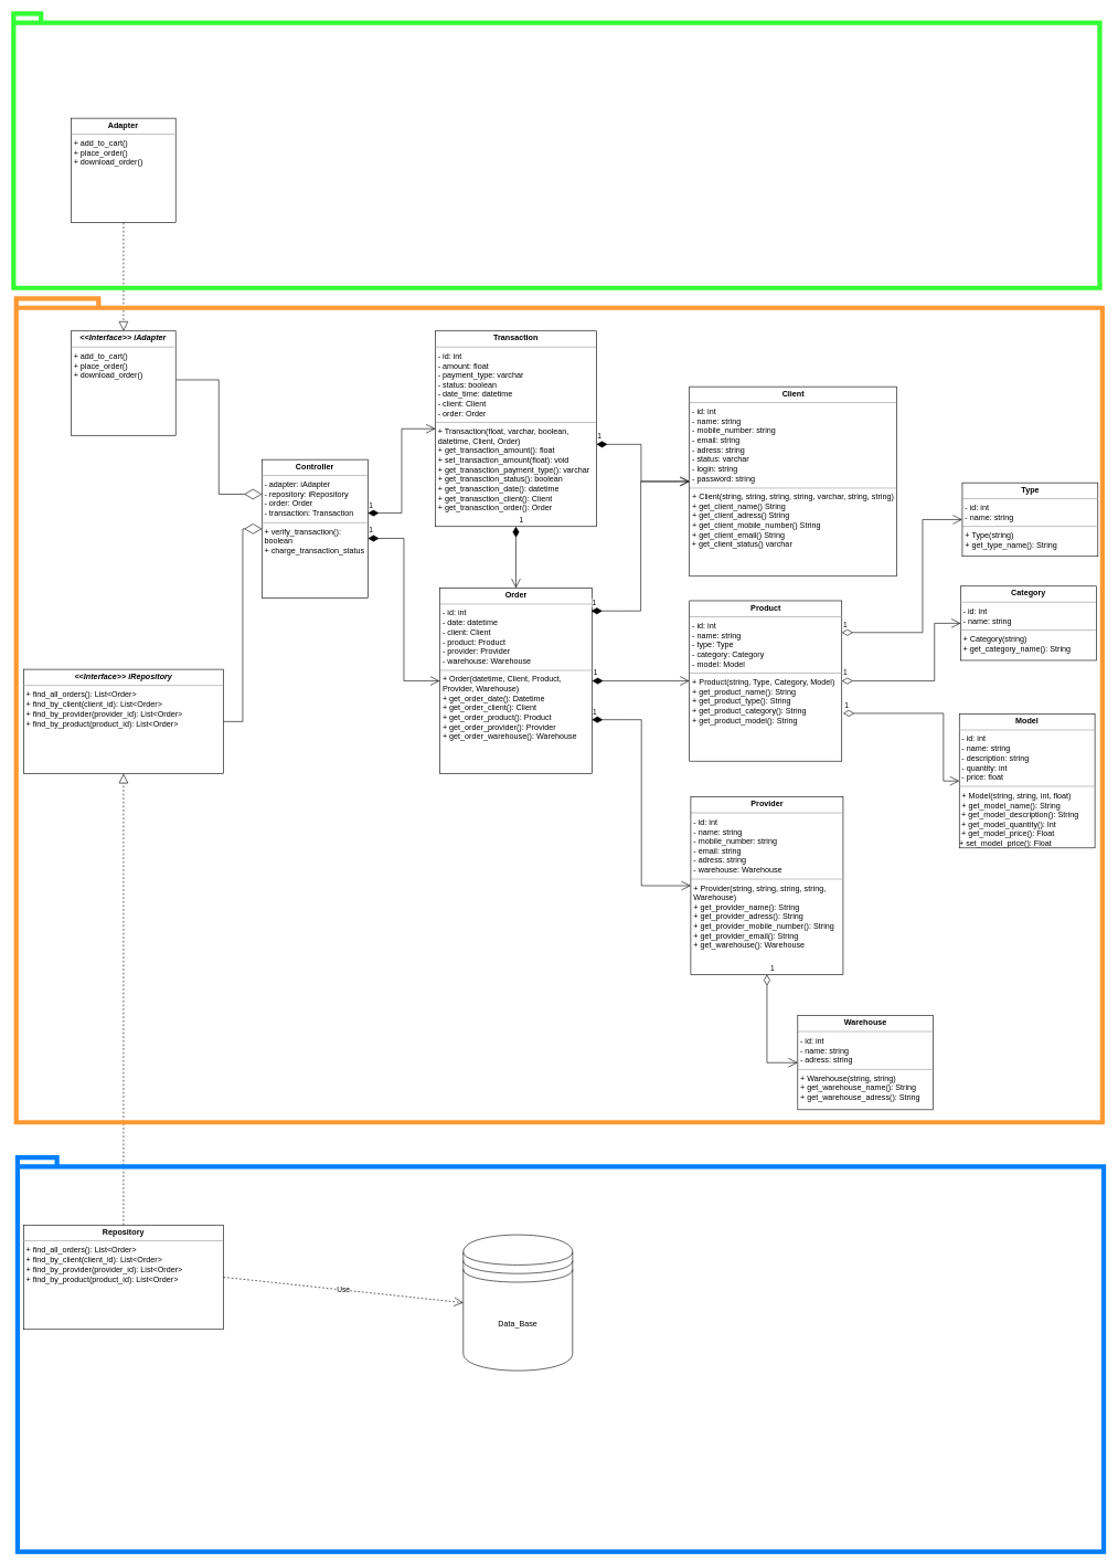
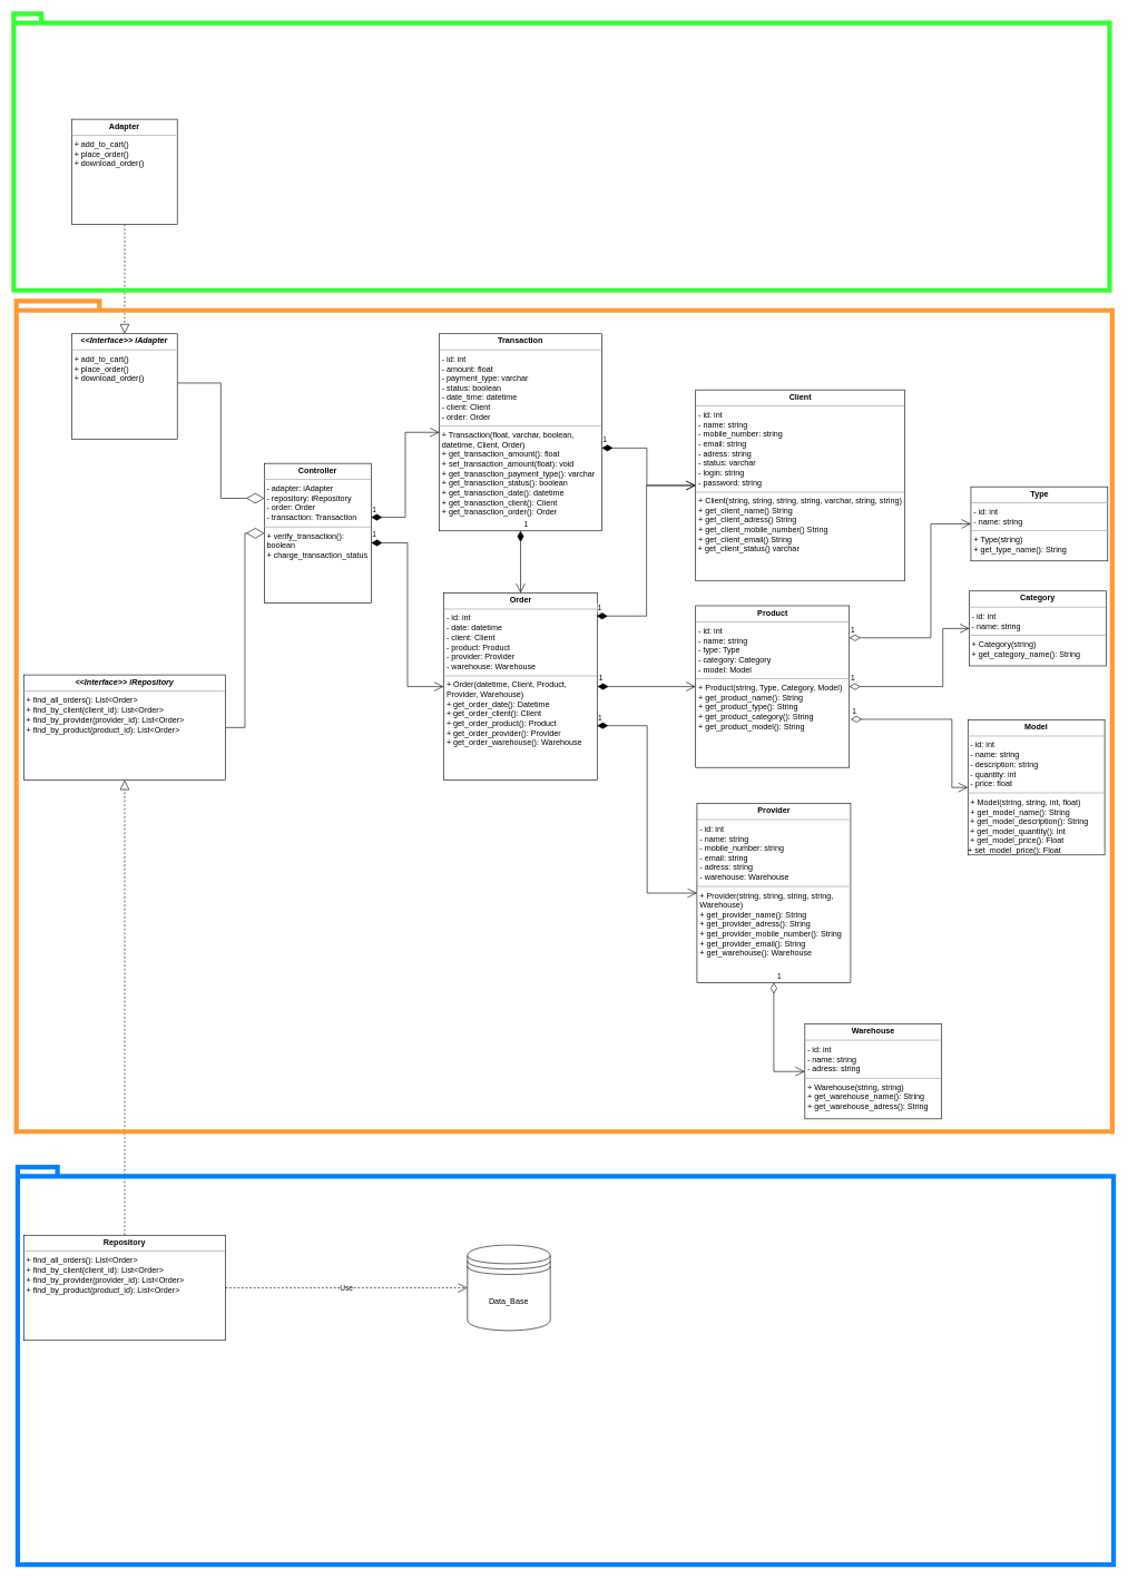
- <mxCell id="6" value="Data_Base" style="shape=datastore;whiteSpace=wrap;html=1;" vertex="1" parent="1"><mxGeometry x="699" y="1862.74" width="165" height="205" as="geometry" /></mxCell>
+ <mxCell id="6" value="Data_Base" style="shape=datastore;whiteSpace=wrap;html=1;" vertex="1" parent="1"><mxGeometry x="699" y="1862.74" width="124" height="128" as="geometry" /></mxCell>
